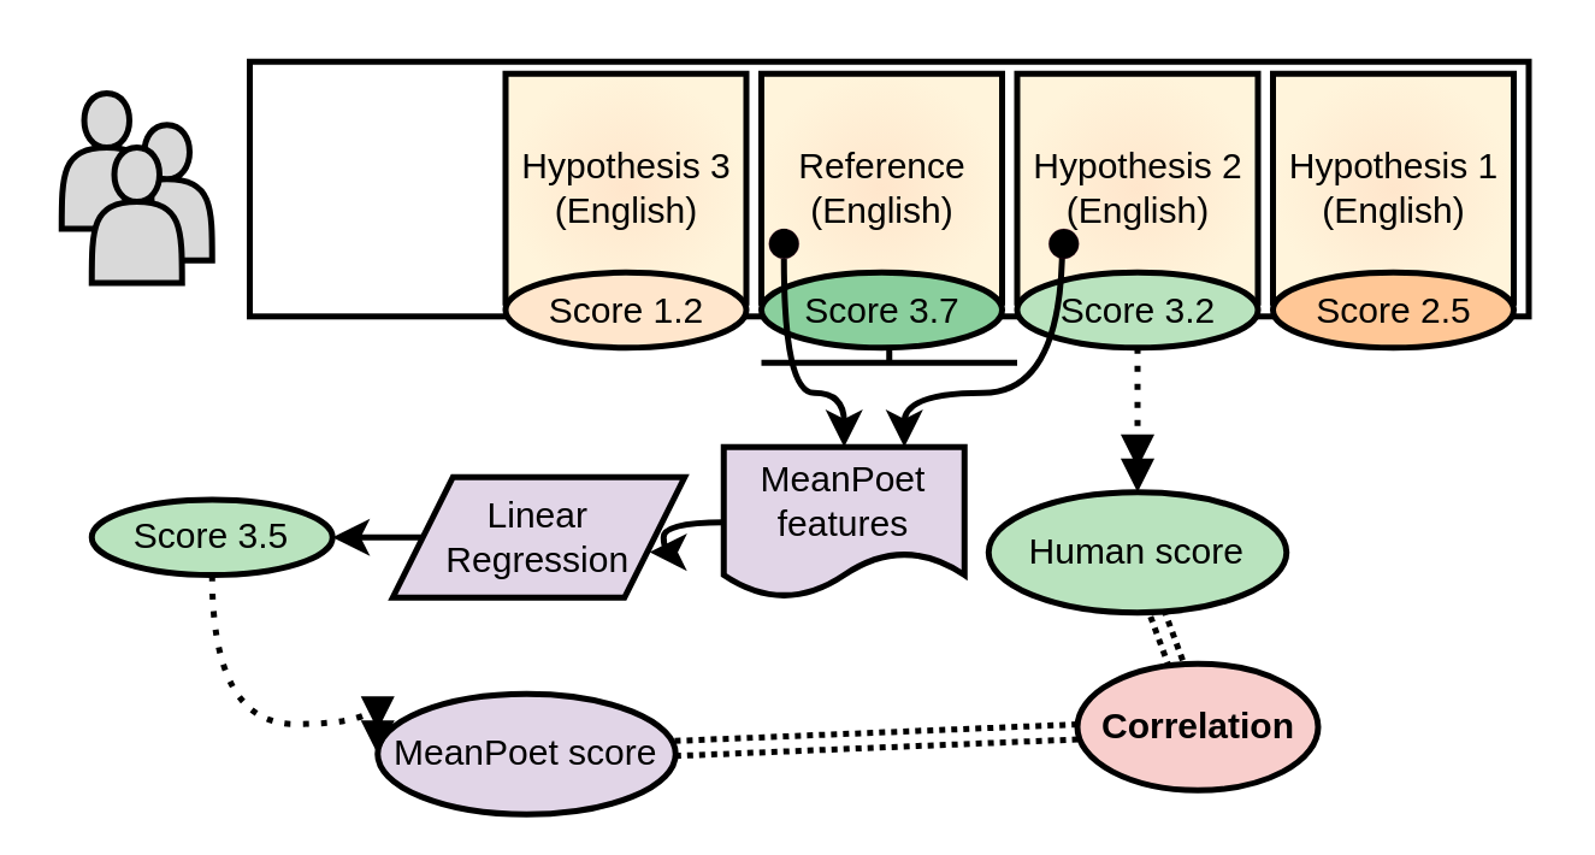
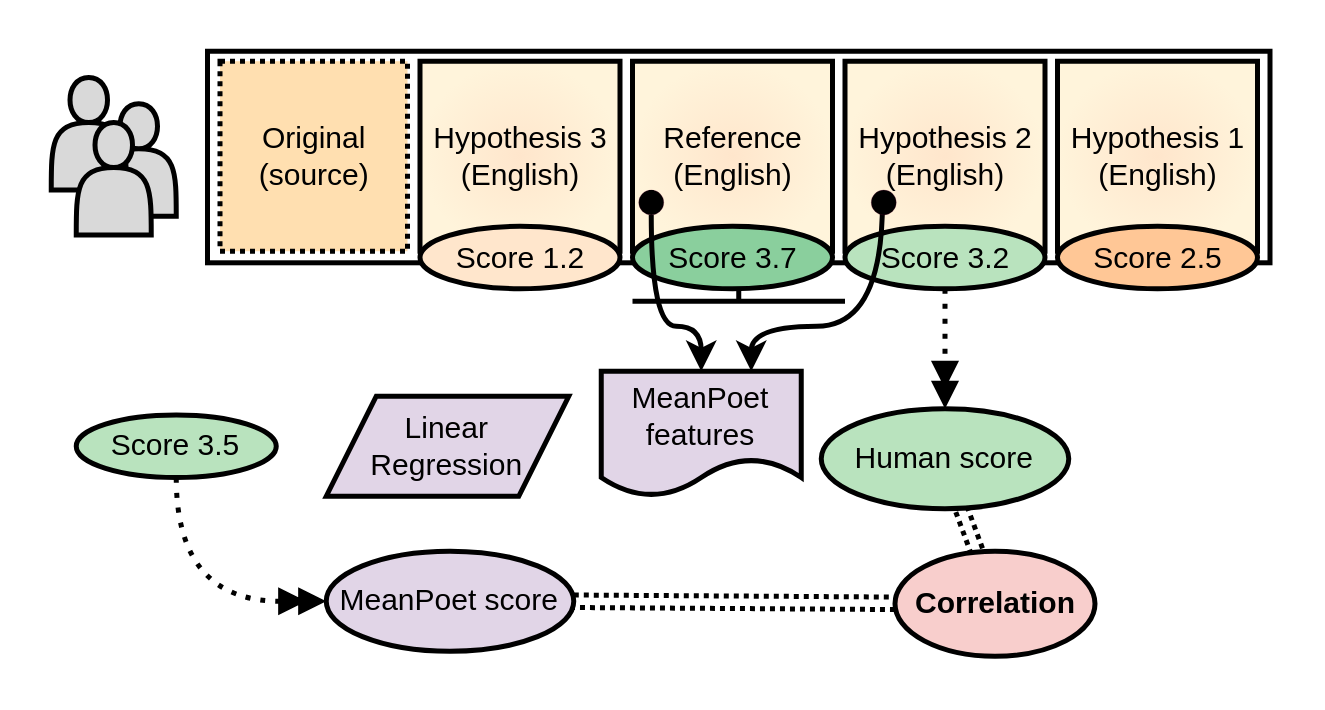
+ <mxCell id="16" value="Original&lt;br&gt;(source)" style="rounded=0;whiteSpace=wrap;html=1;strokeWidth=2;fillColor=#FFDFB0;strokeColor=#000000;fillStyle=auto;fontStyle=0;gradientColor=none;gradientDirection=south;dashed=1;dashPattern=1 1;" vertex="1" parent="1"><mxGeometry x="87.5" y="24" width="75" height="76" as="geometry" /></mxCell>
- <mxCell id="30" style="edgeStyle=orthogonalEdgeStyle;curved=1;rounded=0;orthogonalLoop=1;jettySize=auto;html=1;entryX=0.88;entryY=0.622;entryDx=0;entryDy=0;strokeWidth=2;entryPerimeter=0;" edge="1" parent="1" source="4" target="8"><mxGeometry relative="1" as="geometry" /></mxCell>
- <mxCell id="7" style="edgeStyle=orthogonalEdgeStyle;curved=1;rounded=0;orthogonalLoop=1;jettySize=auto;html=1;entryX=1;entryY=0.5;entryDx=0;entryDy=0;endArrow=classic;endFill=1;strokeWidth=2;" edge="1" parent="1" source="8" target="32"><mxGeometry relative="1" as="geometry" /></mxCell>
- <mxCell id="6" value="MeanPoet score" style="ellipse;whiteSpace=wrap;html=1;strokeWidth=2;fillColor=#e1d5e7;strokeColor=#000000;fontStyle=0" vertex="1" parent="1"><mxGeometry x="125" y="230" width="99" height="40" as="geometry" /></mxCell>
+ <mxCell id="6" value="MeanPoet score" style="ellipse;whiteSpace=wrap;html=1;strokeWidth=2;fillColor=#e1d5e7;strokeColor=#000000;fontStyle=0" vertex="1" parent="1"><mxGeometry x="130" y="220" width="99" height="40" as="geometry" /></mxCell>
